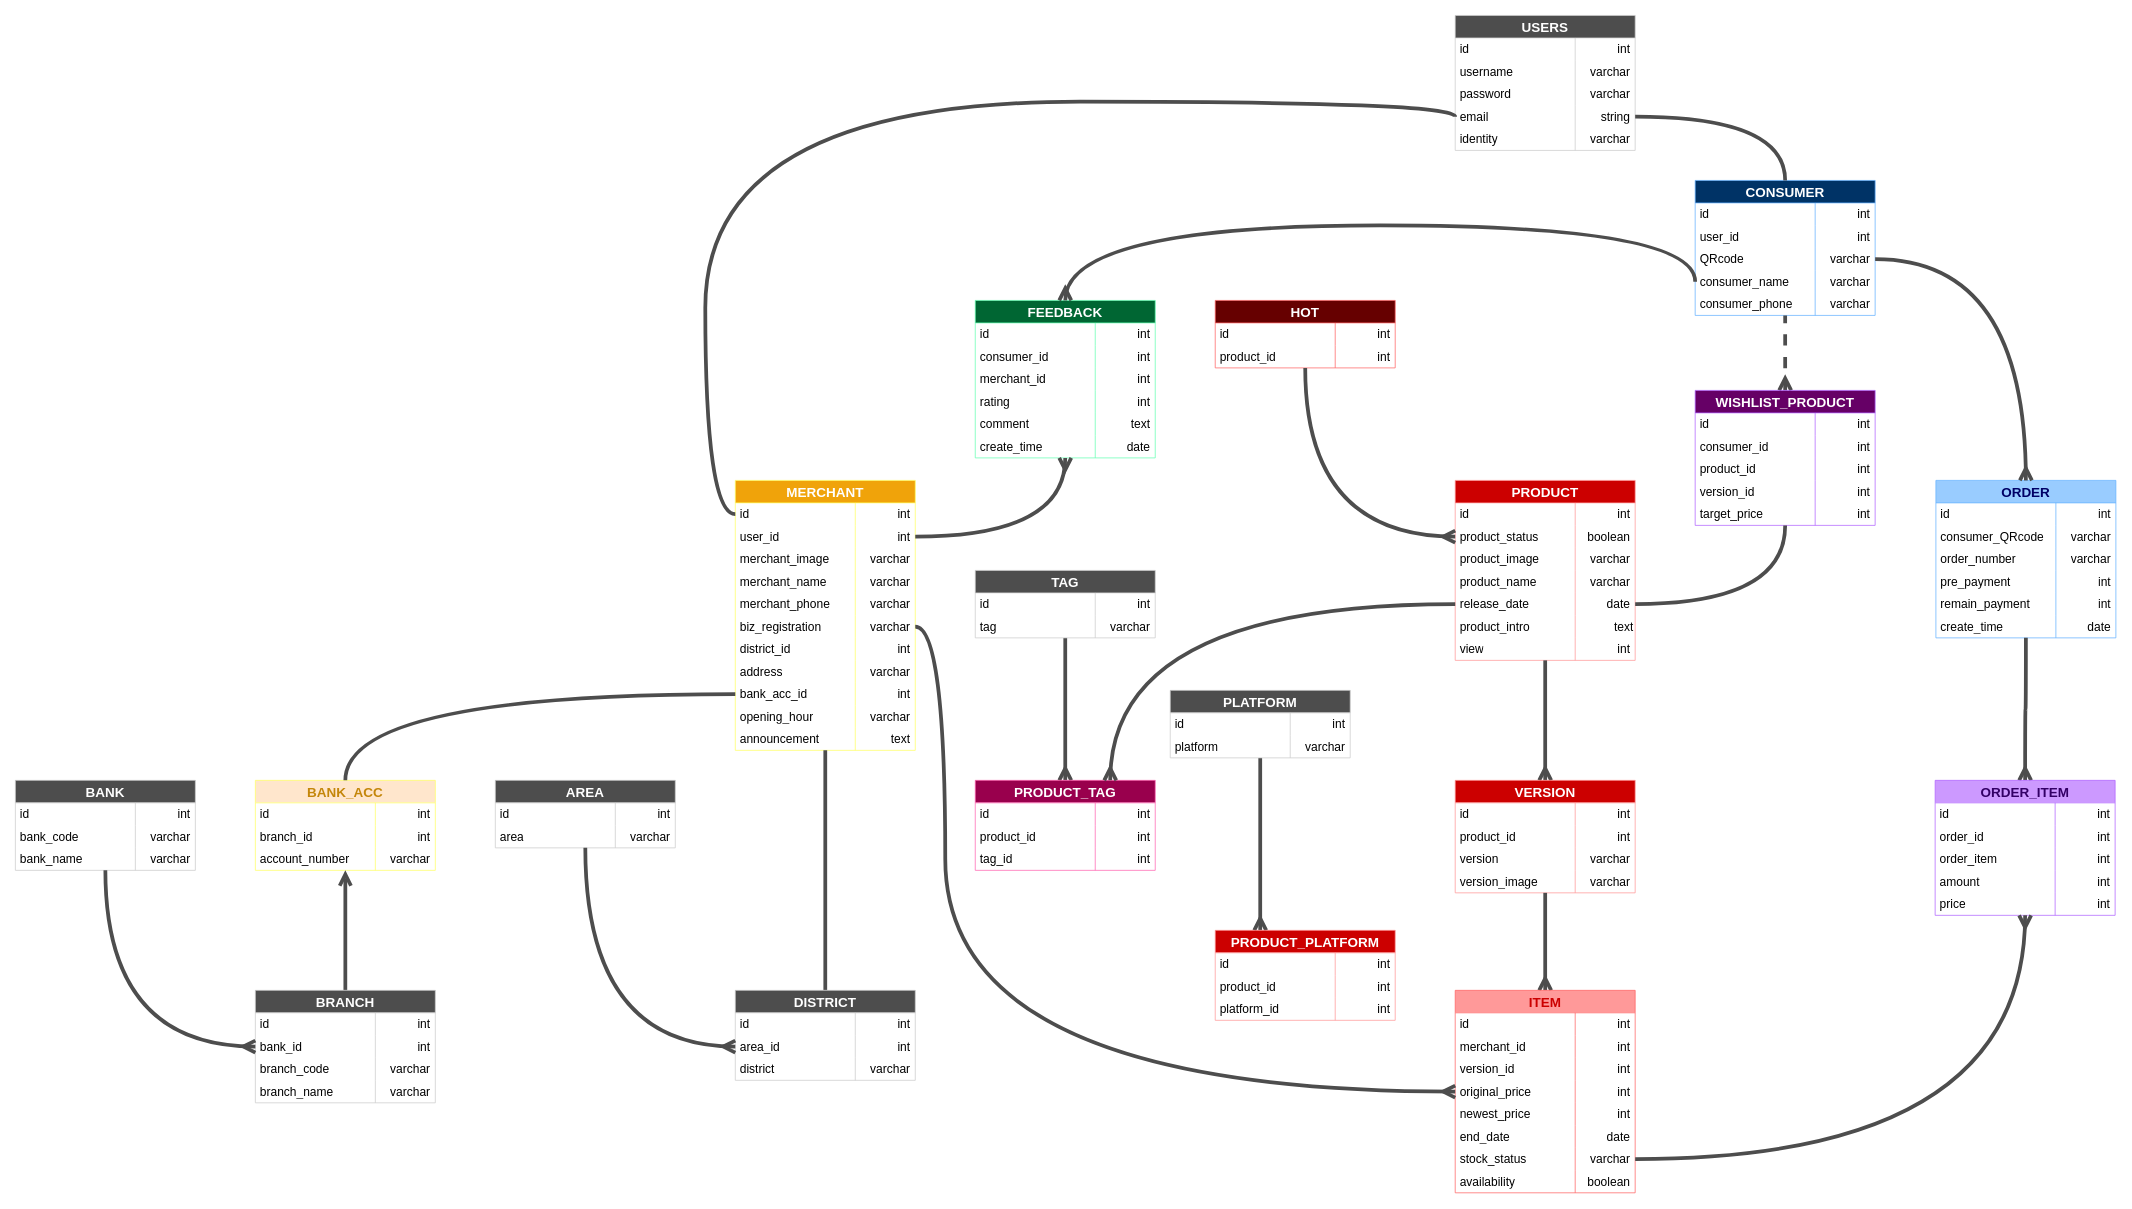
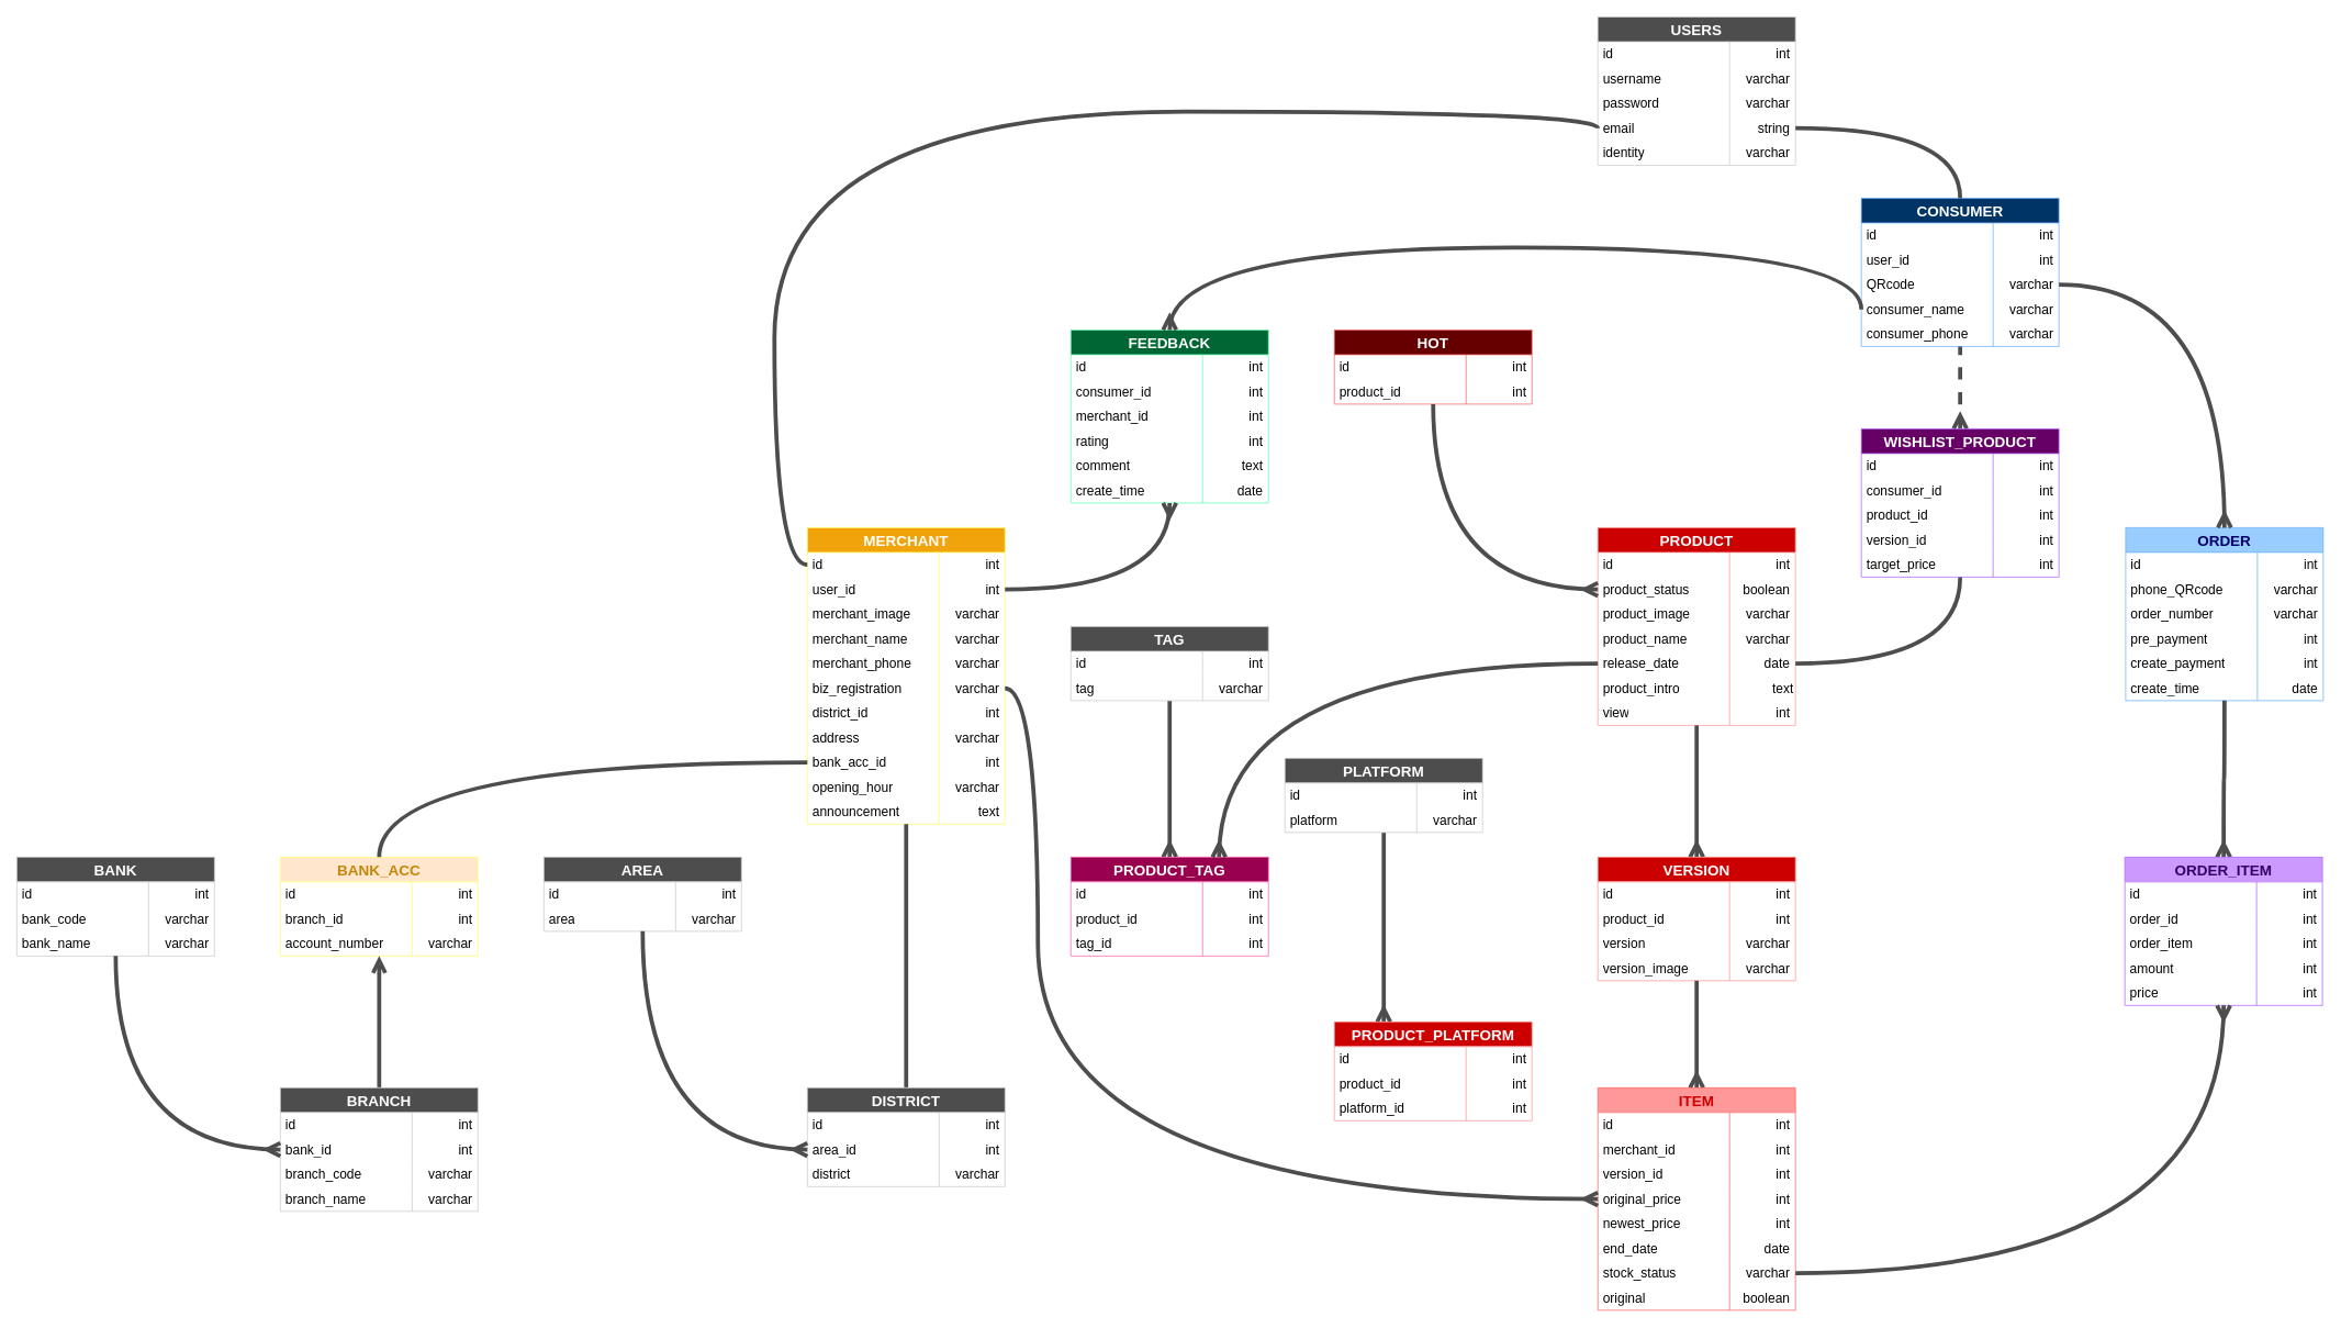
- <mxCell id="39" value="&amp;nbsp;consumer_QRcode" style="shape=partialRectangle;html=1;whiteSpace=wrap;connectable=0;fillColor=none;top=0;left=0;bottom=0;right=0;overflow=hidden;align=left;fontSize=16;" parent="38" vertex="1"><mxGeometry width="160" height="30" as="geometry"><mxRectangle width="160" height="30" as="alternateBounds" /></mxGeometry></mxCell>
+ <mxCell id="39" value="&amp;nbsp;phone_QRcode" style="shape=partialRectangle;html=1;whiteSpace=wrap;connectable=0;fillColor=none;top=0;left=0;bottom=0;right=0;overflow=hidden;align=left;fontSize=16;" parent="38" vertex="1"><mxGeometry width="160" height="30" as="geometry"><mxRectangle width="160" height="30" as="alternateBounds" /></mxGeometry></mxCell>
- <mxCell id="48" value="&amp;nbsp;remain_payment" style="shape=partialRectangle;html=1;whiteSpace=wrap;connectable=0;fillColor=none;top=0;left=0;bottom=0;right=0;overflow=hidden;fontSize=16;align=left;" parent="47" vertex="1"><mxGeometry width="160" height="30" as="geometry"><mxRectangle width="160" height="30" as="alternateBounds" /></mxGeometry></mxCell>
+ <mxCell id="48" value="&amp;nbsp;create_payment" style="shape=partialRectangle;html=1;whiteSpace=wrap;connectable=0;fillColor=none;top=0;left=0;bottom=0;right=0;overflow=hidden;fontSize=16;align=left;" parent="47" vertex="1"><mxGeometry width="160" height="30" as="geometry"><mxRectangle width="160" height="30" as="alternateBounds" /></mxGeometry></mxCell>
- <mxCell id="237" value="&amp;nbsp;availability&lt;div style=&quot;display:none&quot; id=&quot;SDCloudData&quot;&gt;&lt;/div&gt;" style="shape=partialRectangle;html=1;whiteSpace=wrap;connectable=0;fillColor=none;top=0;left=0;bottom=0;right=0;overflow=hidden;fontSize=16;align=left;" parent="236" vertex="1"><mxGeometry width="160" height="30" as="geometry"><mxRectangle width="160" height="30" as="alternateBounds" /></mxGeometry></mxCell>
+ <mxCell id="237" value="&amp;nbsp;original&lt;div style=&quot;display:none&quot; id=&quot;SDCloudData&quot;&gt;&lt;/div&gt;" style="shape=partialRectangle;html=1;whiteSpace=wrap;connectable=0;fillColor=none;top=0;left=0;bottom=0;right=0;overflow=hidden;fontSize=16;align=left;" parent="236" vertex="1"><mxGeometry width="160" height="30" as="geometry"><mxRectangle width="160" height="30" as="alternateBounds" /></mxGeometry></mxCell>
